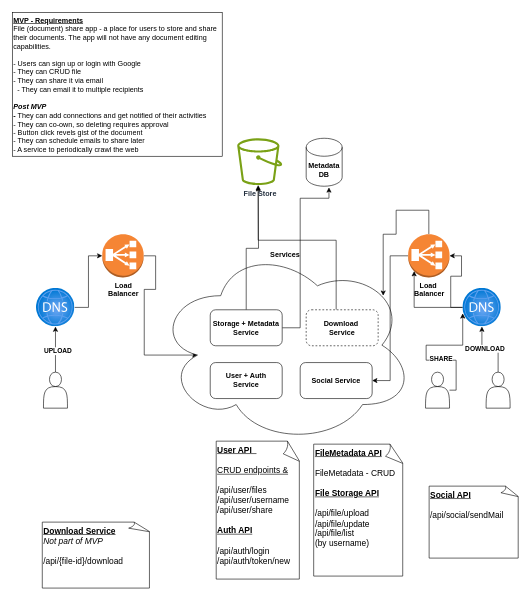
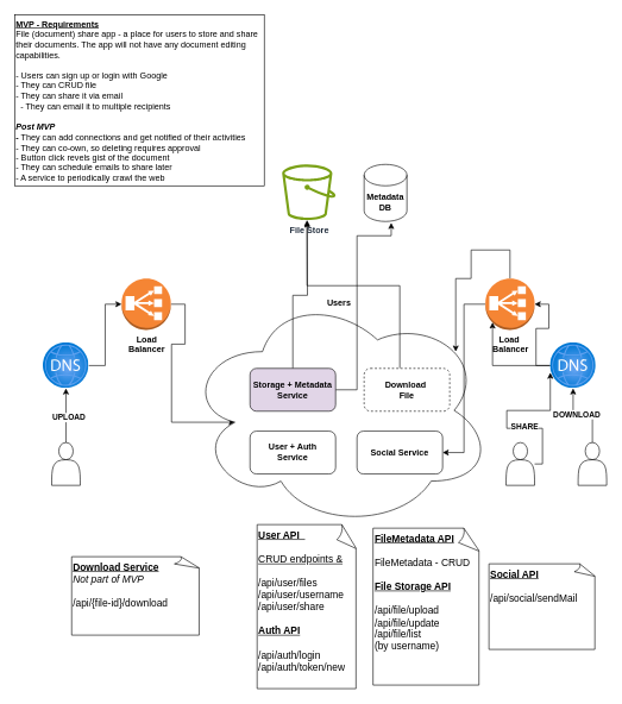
- <mxCell id="12" value="&lt;b&gt;Services&lt;/b&gt;" style="ellipse;shape=cloud;whiteSpace=wrap;html=1;verticalAlign=top;" vertex="1" parent="1"><mxGeometry x="260" y="410" width="430" height="330" as="geometry" /></mxCell>
+ <mxCell id="12" value="&lt;b&gt;Users&lt;/b&gt;" style="ellipse;shape=cloud;whiteSpace=wrap;html=1;verticalAlign=top;" vertex="1" parent="1"><mxGeometry x="260" y="410" width="430" height="330" as="geometry" /></mxCell>
- <mxCell id="15" value="Storage + Metadata&lt;div&gt;Service&lt;/div&gt;" style="rounded=1;whiteSpace=wrap;html=1;fontStyle=1" vertex="1" parent="1"><mxGeometry x="350" y="516" width="120" height="60" as="geometry" /></mxCell>
+ <mxCell id="15" value="Storage + Metadata&lt;div&gt;Service&lt;/div&gt;" style="rounded=1;whiteSpace=wrap;html=1;fontStyle=1;fillColor=#e1d5e7;" vertex="1" parent="1"><mxGeometry x="350" y="516" width="120" height="60" as="geometry" /></mxCell>
- <mxCell id="19" value="&lt;div&gt;Download&amp;nbsp;&lt;/div&gt;&lt;div&gt;Service&lt;/div&gt;" style="rounded=1;whiteSpace=wrap;html=1;labelBorderColor=none;labelBackgroundColor=default;spacing=5;textShadow=0;dashed=1;fontStyle=1" vertex="1" parent="1"><mxGeometry x="510" y="516" width="120" height="60" as="geometry" /></mxCell>
+ <mxCell id="19" value="&lt;div&gt;Download&amp;nbsp;&lt;/div&gt;&lt;div&gt;File&lt;/div&gt;" style="rounded=1;whiteSpace=wrap;html=1;labelBorderColor=none;labelBackgroundColor=default;spacing=5;textShadow=0;dashed=1;fontStyle=1" vertex="1" parent="1"><mxGeometry x="510" y="516" width="120" height="60" as="geometry" /></mxCell>
- <mxCell id="36" value="&lt;div style=&quot;font-size: 14px;&quot;&gt;&lt;font style=&quot;font-size: 14px;&quot;&gt;&lt;u style=&quot;&quot;&gt;&lt;b&gt;Social API&lt;/b&gt;&lt;/u&gt;&lt;/font&gt;&lt;/div&gt;&lt;div style=&quot;font-size: 14px;&quot;&gt;&lt;font style=&quot;font-size: 14px;&quot;&gt;&lt;b&gt;&lt;br&gt;&lt;/b&gt;&lt;/font&gt;&lt;/div&gt;&lt;div style=&quot;font-size: 14px;&quot;&gt;/api/social/sendMail&lt;/div&gt;" style="whiteSpace=wrap;html=1;shape=mxgraph.basic.document;verticalAlign=top;align=left;fontSize=14;" vertex="1" parent="1"><mxGeometry x="715" y="810" width="150" height="120" as="geometry" /></mxCell>
+ <mxCell id="36" value="&lt;div style=&quot;font-size: 14px;&quot;&gt;&lt;font style=&quot;font-size: 14px;&quot;&gt;&lt;u style=&quot;&quot;&gt;&lt;b&gt;Social API&lt;/b&gt;&lt;/u&gt;&lt;/font&gt;&lt;/div&gt;&lt;div style=&quot;font-size: 14px;&quot;&gt;&lt;font style=&quot;font-size: 14px;&quot;&gt;&lt;b&gt;&lt;br&gt;&lt;/b&gt;&lt;/font&gt;&lt;/div&gt;&lt;div style=&quot;font-size: 14px;&quot;&gt;/api/social/sendMail&lt;/div&gt;" style="whiteSpace=wrap;html=1;shape=mxgraph.basic.document;verticalAlign=top;align=left;fontSize=14;" vertex="1" parent="1"><mxGeometry x="685" y="790" width="150" height="120" as="geometry" /></mxCell>
- <mxCell id="21" value="&lt;div style=&quot;font-size: 14px;&quot;&gt;&lt;b&gt;&lt;u&gt;Download Service&lt;/u&gt;&lt;/b&gt;&lt;/div&gt;&lt;div style=&quot;font-size: 14px;&quot;&gt;&lt;i&gt;Not part of MVP&lt;/i&gt;&lt;/div&gt;&lt;div style=&quot;font-size: 14px;&quot;&gt;&lt;i&gt;&lt;br&gt;&lt;/i&gt;&lt;/div&gt;&lt;div style=&quot;font-size: 14px;&quot;&gt;/api/{file-id}/download&lt;/div&gt;&lt;div style=&quot;font-size: 14px;&quot;&gt;&lt;br&gt;&lt;/div&gt;" style="whiteSpace=wrap;html=1;shape=mxgraph.basic.document;verticalAlign=top;align=left;fontSize=14;" vertex="1" parent="1"><mxGeometry x="70" y="870" width="180.5" height="110" as="geometry" /></mxCell>
+ <mxCell id="21" value="&lt;div style=&quot;font-size: 14px;&quot;&gt;&lt;b&gt;&lt;u&gt;Download Service&lt;/u&gt;&lt;/b&gt;&lt;/div&gt;&lt;div style=&quot;font-size: 14px;&quot;&gt;&lt;i&gt;Not part of MVP&lt;/i&gt;&lt;/div&gt;&lt;div style=&quot;font-size: 14px;&quot;&gt;&lt;i&gt;&lt;br&gt;&lt;/i&gt;&lt;/div&gt;&lt;div style=&quot;font-size: 14px;&quot;&gt;/api/{file-id}/download&lt;/div&gt;&lt;div style=&quot;font-size: 14px;&quot;&gt;&lt;br&gt;&lt;/div&gt;" style="whiteSpace=wrap;html=1;shape=mxgraph.basic.document;verticalAlign=top;align=left;fontSize=14;" vertex="1" parent="1"><mxGeometry x="100" y="780" width="180.5" height="110" as="geometry" /></mxCell>
